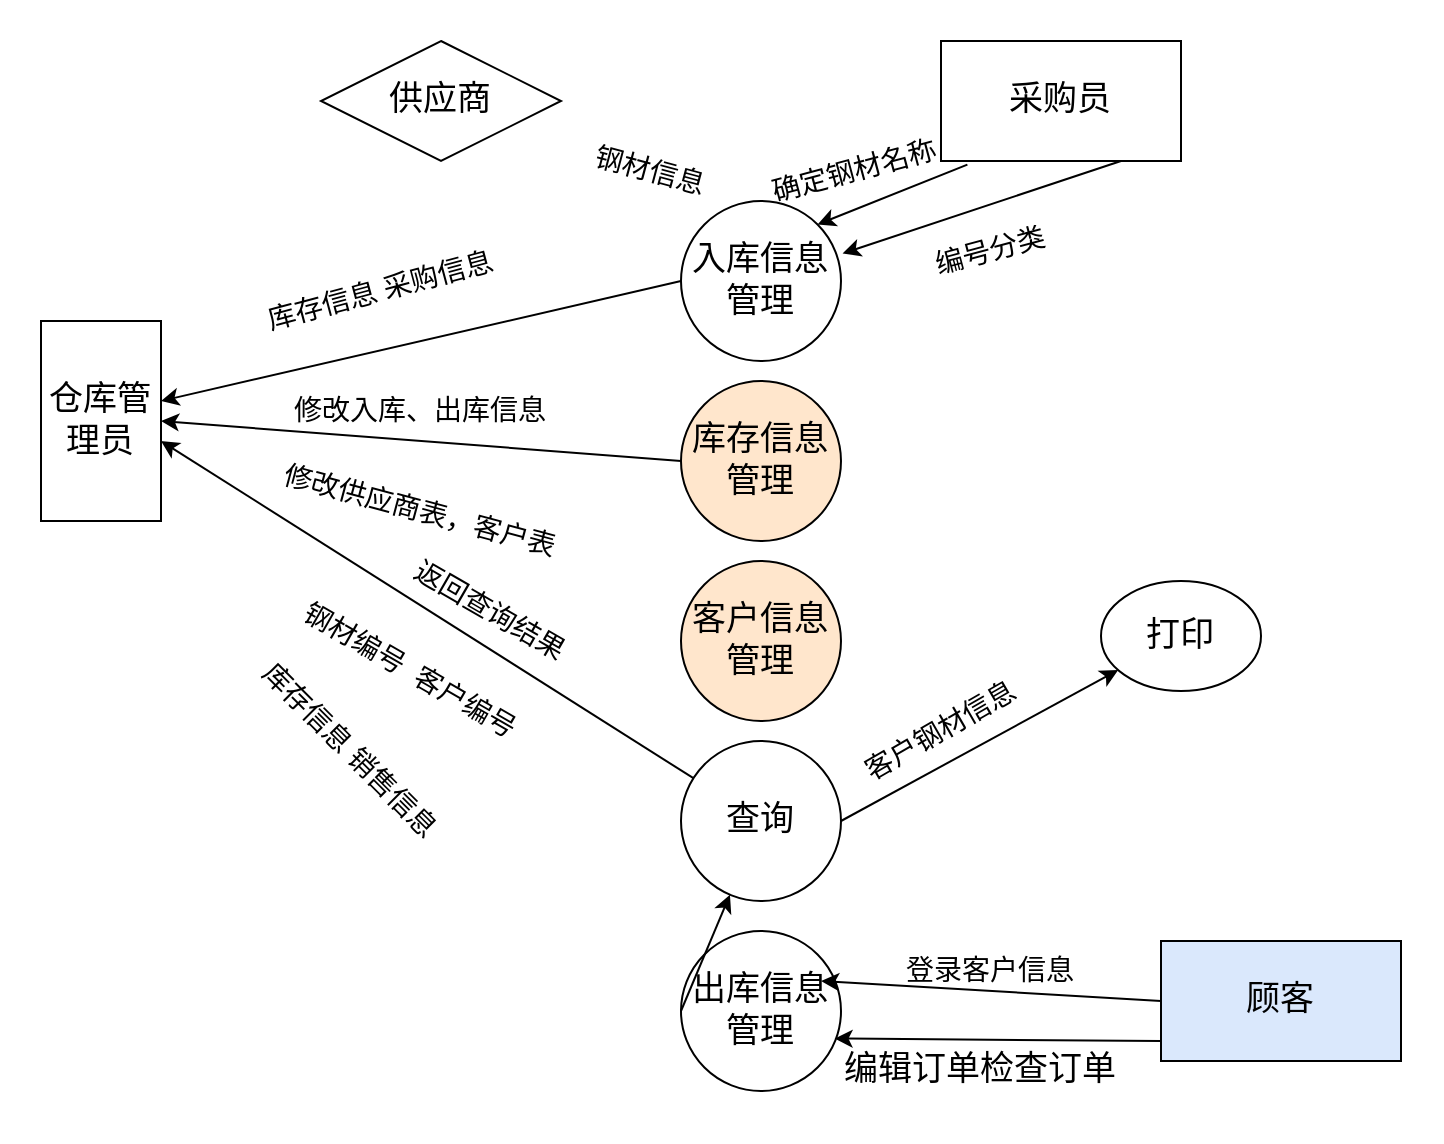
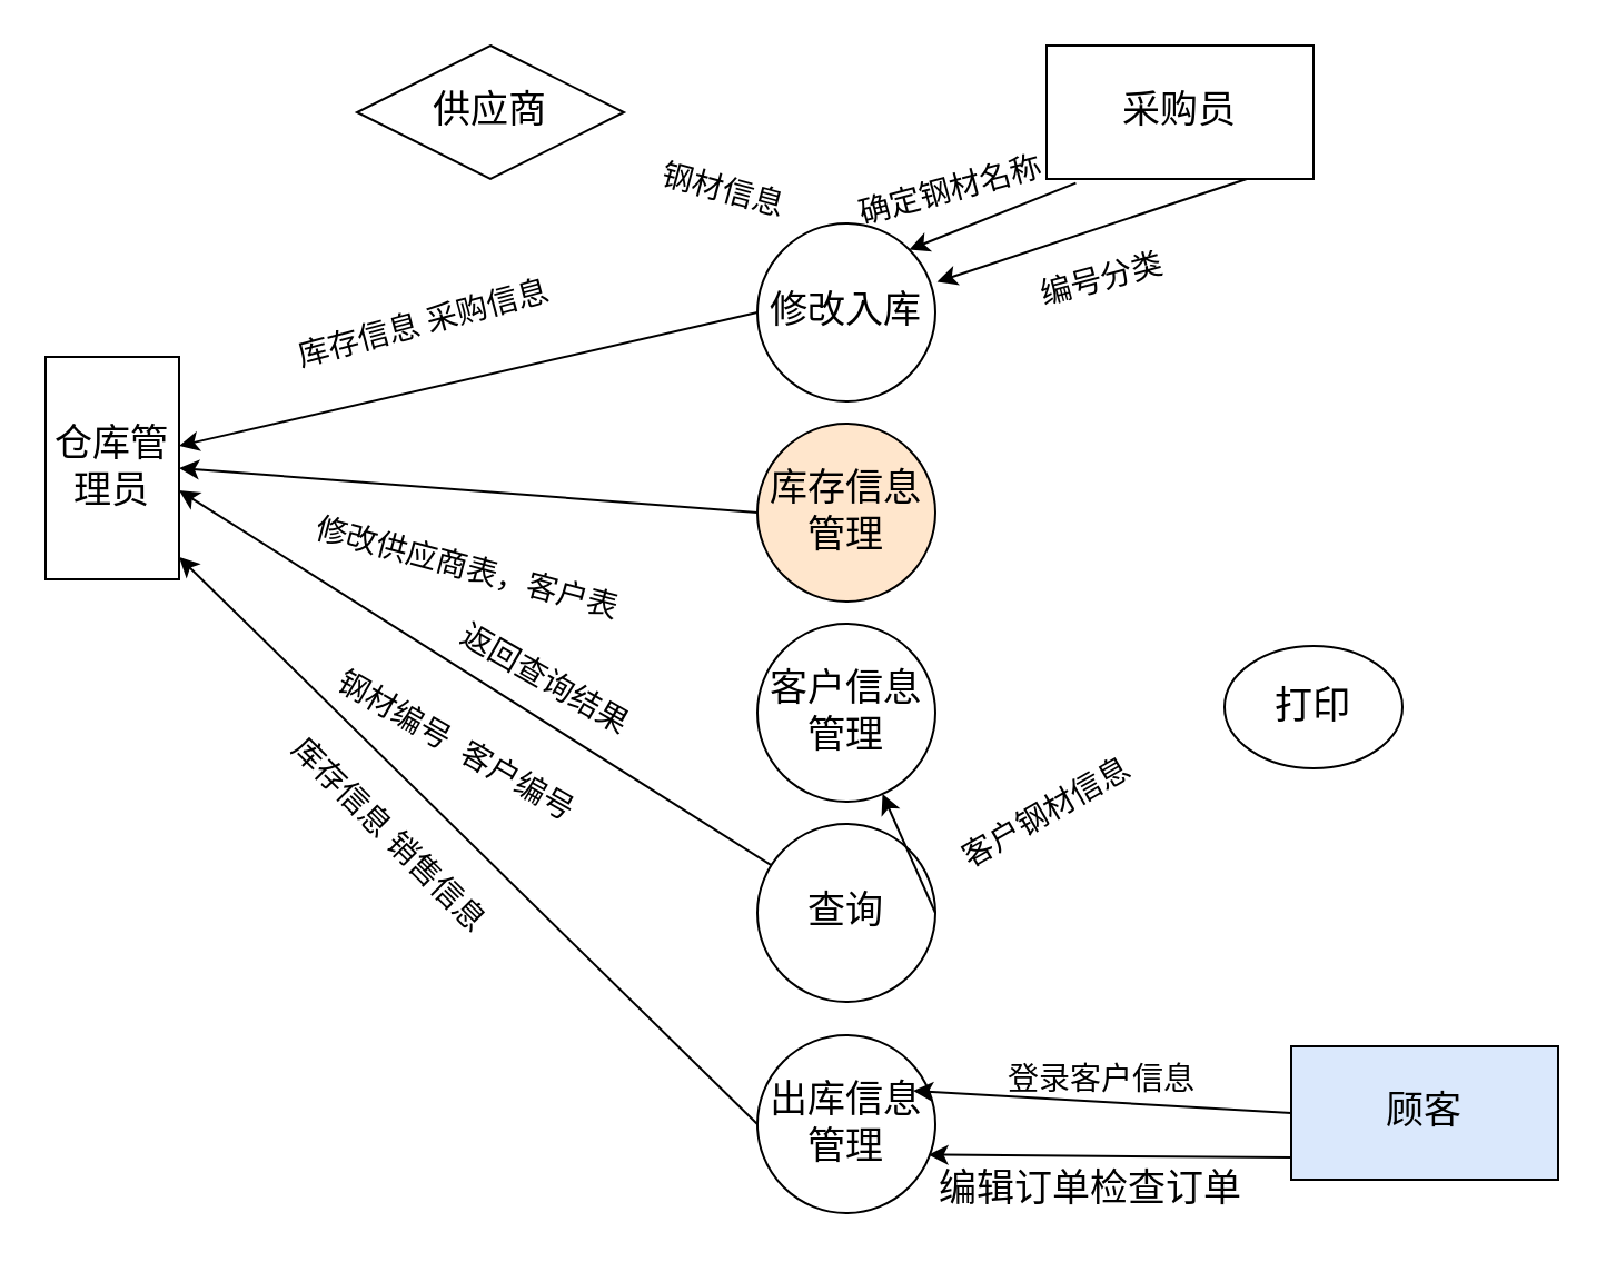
- <mxCell id="5" value="入库信息管理" style="ellipse;whiteSpace=wrap;html=1;aspect=fixed;fontSize=17;" vertex="1" parent="1"><mxGeometry x="340" y="100" width="80" height="80" as="geometry" /></mxCell>
+ <mxCell id="5" value="修改入库" style="ellipse;whiteSpace=wrap;html=1;aspect=fixed;fontSize=17;" vertex="1" parent="1"><mxGeometry x="340" y="100" width="80" height="80" as="geometry" /></mxCell>
- <mxCell id="23" value="修改入库、出库信息" style="text;html=1;strokeColor=none;fillColor=none;align=center;verticalAlign=middle;whiteSpace=wrap;rounded=0;fontSize=14;" vertex="1" parent="1"><mxGeometry x="140" y="190" width="140" height="30" as="geometry" /></mxCell>
- <mxCell id="7" value="客户信息管理" style="ellipse;whiteSpace=wrap;html=1;aspect=fixed;fontSize=17;fillColor=#ffe6cc;" vertex="1" parent="1"><mxGeometry x="340" y="280" width="80" height="80" as="geometry" /></mxCell>
+ <mxCell id="7" value="客户信息管理" style="ellipse;whiteSpace=wrap;html=1;aspect=fixed;fontSize=17;" vertex="1" parent="1"><mxGeometry x="340" y="280" width="80" height="80" as="geometry" /></mxCell>
- <mxCell id="10" value="" style="endArrow=classic;html=1;rounded=0;fontSize=17;exitX=1;exitY=0.5;exitDx=0;exitDy=0;" edge="1" parent="1" source="8" target="11"><mxGeometry width="50" height="50" relative="1" as="geometry"><mxPoint x="380" y="310" as="sourcePoint" /><mxPoint x="570" y="340" as="targetPoint" /></mxGeometry></mxCell>
+ <mxCell id="10" value="" style="endArrow=classic;html=1;rounded=0;fontSize=17;exitX=1;exitY=0.5;exitDx=0;exitDy=0;" edge="1" parent="1" source="8" target="7"><mxGeometry width="50" height="50" relative="1" as="geometry"><mxPoint x="380" y="310" as="sourcePoint" /><mxPoint x="570" y="340" as="targetPoint" /></mxGeometry></mxCell>
- <mxCell id="18" value="" style="endArrow=classic;html=1;rounded=0;fontSize=17;exitX=0;exitY=0.5;exitDx=0;exitDy=0;" edge="1" parent="1" source="9" target="8"><mxGeometry width="50" height="50" relative="1" as="geometry"><mxPoint x="380" y="300" as="sourcePoint" /><mxPoint x="430" y="250" as="targetPoint" /></mxGeometry></mxCell>
+ <mxCell id="18" value="" style="endArrow=classic;html=1;rounded=0;fontSize=17;entryX=1;entryY=0.9;entryDx=0;entryDy=0;entryPerimeter=0;exitX=0;exitY=0.5;exitDx=0;exitDy=0;" edge="1" parent="1" source="9" target="4"><mxGeometry width="50" height="50" relative="1" as="geometry"><mxPoint x="380" y="300" as="sourcePoint" /><mxPoint x="430" y="250" as="targetPoint" /></mxGeometry></mxCell>
